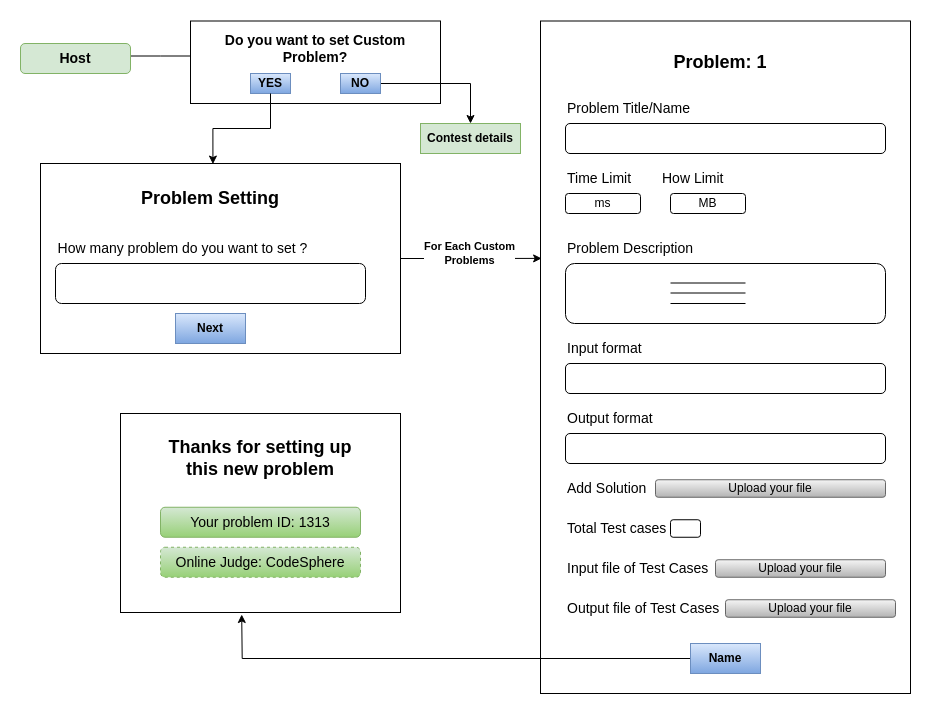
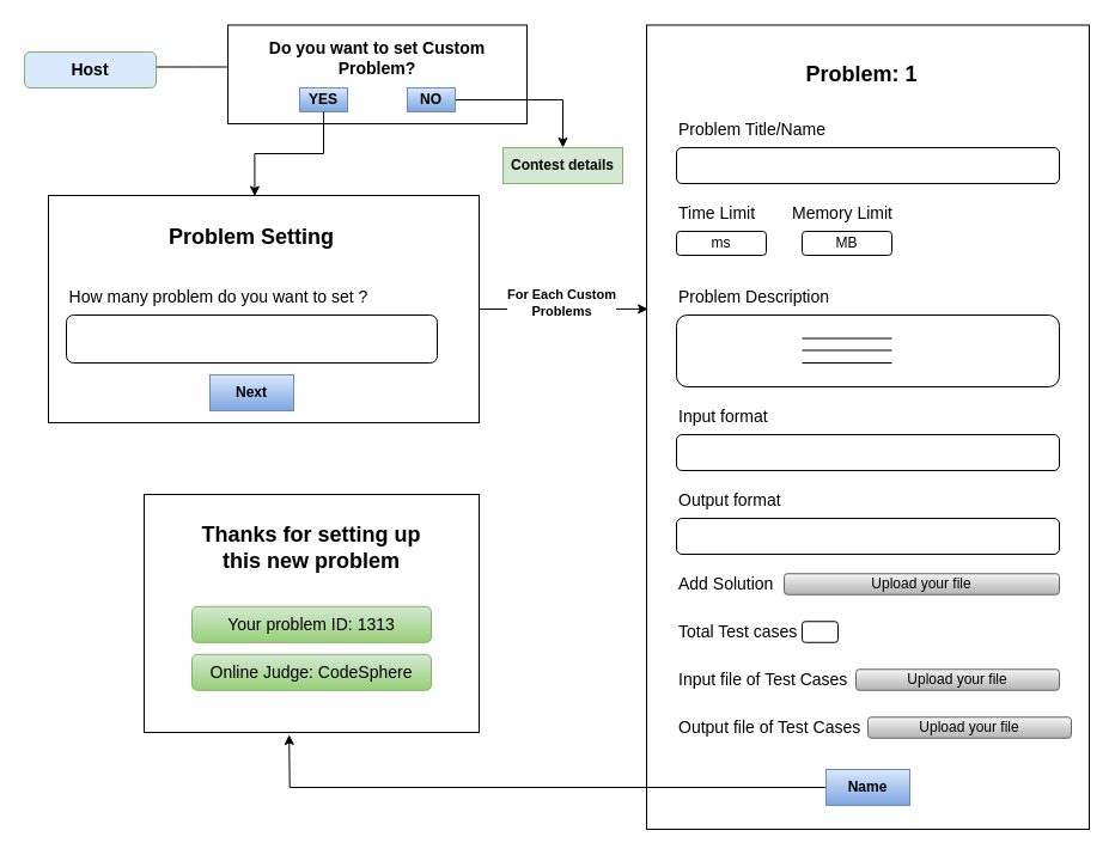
- <mxCell id="3" value="&lt;font style=&quot;font-size: 14px;&quot;&gt;&lt;b&gt;Host&lt;/b&gt;&lt;/font&gt;" style="rounded=1;whiteSpace=wrap;html=1;fillColor=#d5e8d4;strokeColor=#82b366;" parent="1" vertex="1"><mxGeometry x="20" y="43" width="110" height="30" as="geometry" /></mxCell>
+ <mxCell id="3" value="&lt;font style=&quot;font-size: 14px;&quot;&gt;&lt;b&gt;Host&lt;/b&gt;&lt;/font&gt;" style="rounded=1;whiteSpace=wrap;html=1;fillColor=#dae8fc;strokeColor=#82b366;" parent="1" vertex="1"><mxGeometry x="20" y="43" width="110" height="30" as="geometry" /></mxCell>
- <mxCell id="21" value="&lt;font style=&quot;font-size: 14px;&quot;&gt;How Limit&lt;/font&gt;" style="text;html=1;align=left;verticalAlign=middle;whiteSpace=wrap;rounded=0;" parent="1" vertex="1"><mxGeometry x="660" y="163" width="100" height="30" as="geometry" /></mxCell>
+ <mxCell id="21" value="&lt;font style=&quot;font-size: 14px;&quot;&gt;Memory Limit&lt;/font&gt;" style="text;html=1;align=left;verticalAlign=middle;whiteSpace=wrap;rounded=0;" parent="1" vertex="1"><mxGeometry x="660" y="163" width="100" height="30" as="geometry" /></mxCell>
- <mxCell id="48" value="&lt;font style=&quot;font-size: 14px;&quot;&gt;Online Judge: CodeSphere&lt;/font&gt;" style="rounded=1;whiteSpace=wrap;html=1;fillColor=#d5e8d4;gradientColor=#97d077;strokeColor=#82b366;dashed=1;" parent="1" vertex="1"><mxGeometry x="160" y="546.75" width="200" height="30" as="geometry" /></mxCell>
+ <mxCell id="48" value="&lt;font style=&quot;font-size: 14px;&quot;&gt;Online Judge: CodeSphere&lt;/font&gt;" style="rounded=1;whiteSpace=wrap;html=1;fillColor=#d5e8d4;gradientColor=#97d077;strokeColor=#82b366;" parent="1" vertex="1"><mxGeometry x="160" y="546.75" width="200" height="30" as="geometry" /></mxCell>
